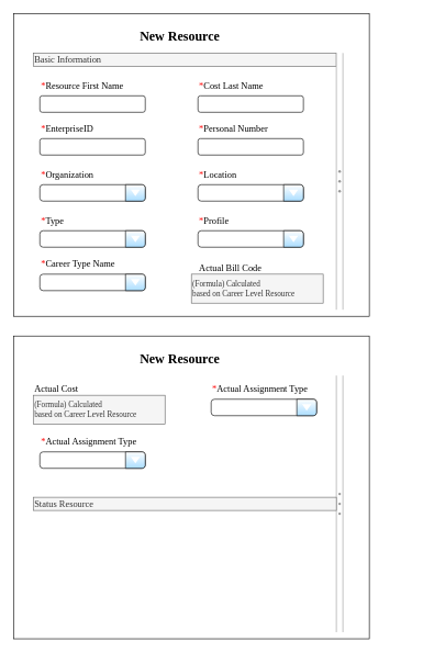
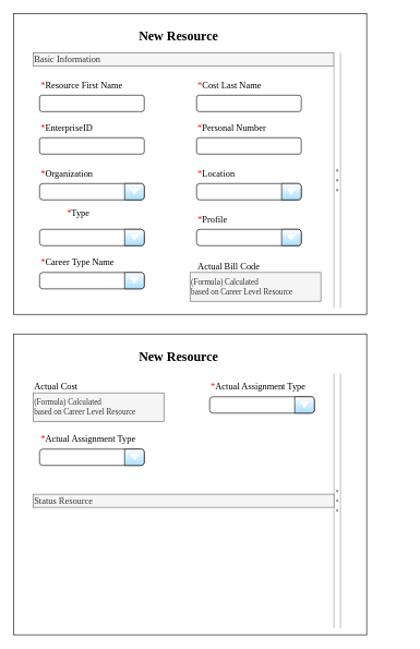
- <mxCell id="20" value="&lt;font color=&quot;#ff0000&quot;&gt;*&lt;/font&gt;Type" style="text;html=1;points=[];align=left;verticalAlign=top;spacingTop=-4;fontSize=14;fontFamily=Verdana;" vertex="1" parent="1"><mxGeometry x="60" y="325" width="170" height="20" as="geometry" /></mxCell>
+ <mxCell id="20" value="&lt;font color=&quot;#ff0000&quot;&gt;*&lt;/font&gt;Type" style="text;html=1;points=[];align=left;verticalAlign=top;spacingTop=-4;fontSize=14;fontFamily=Verdana;" vertex="1" parent="1"><mxGeometry x="100" y="315" width="170" height="20" as="geometry" /></mxCell>
